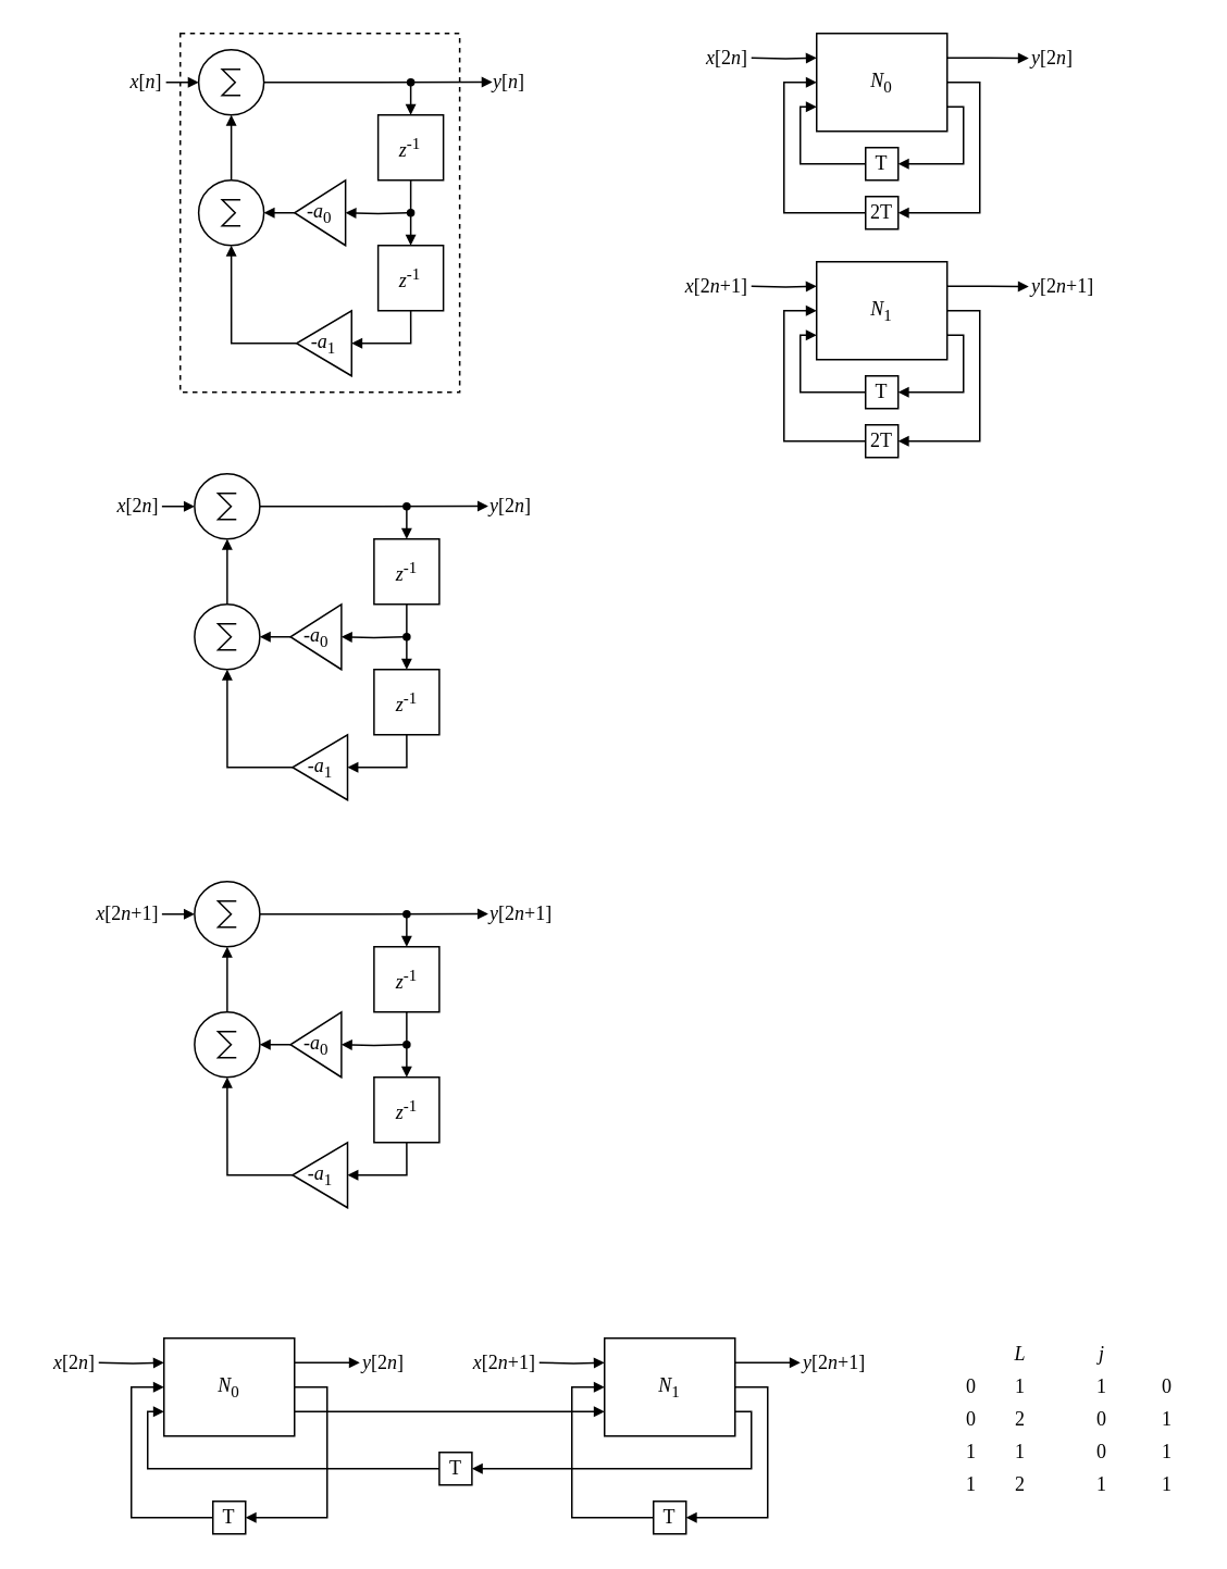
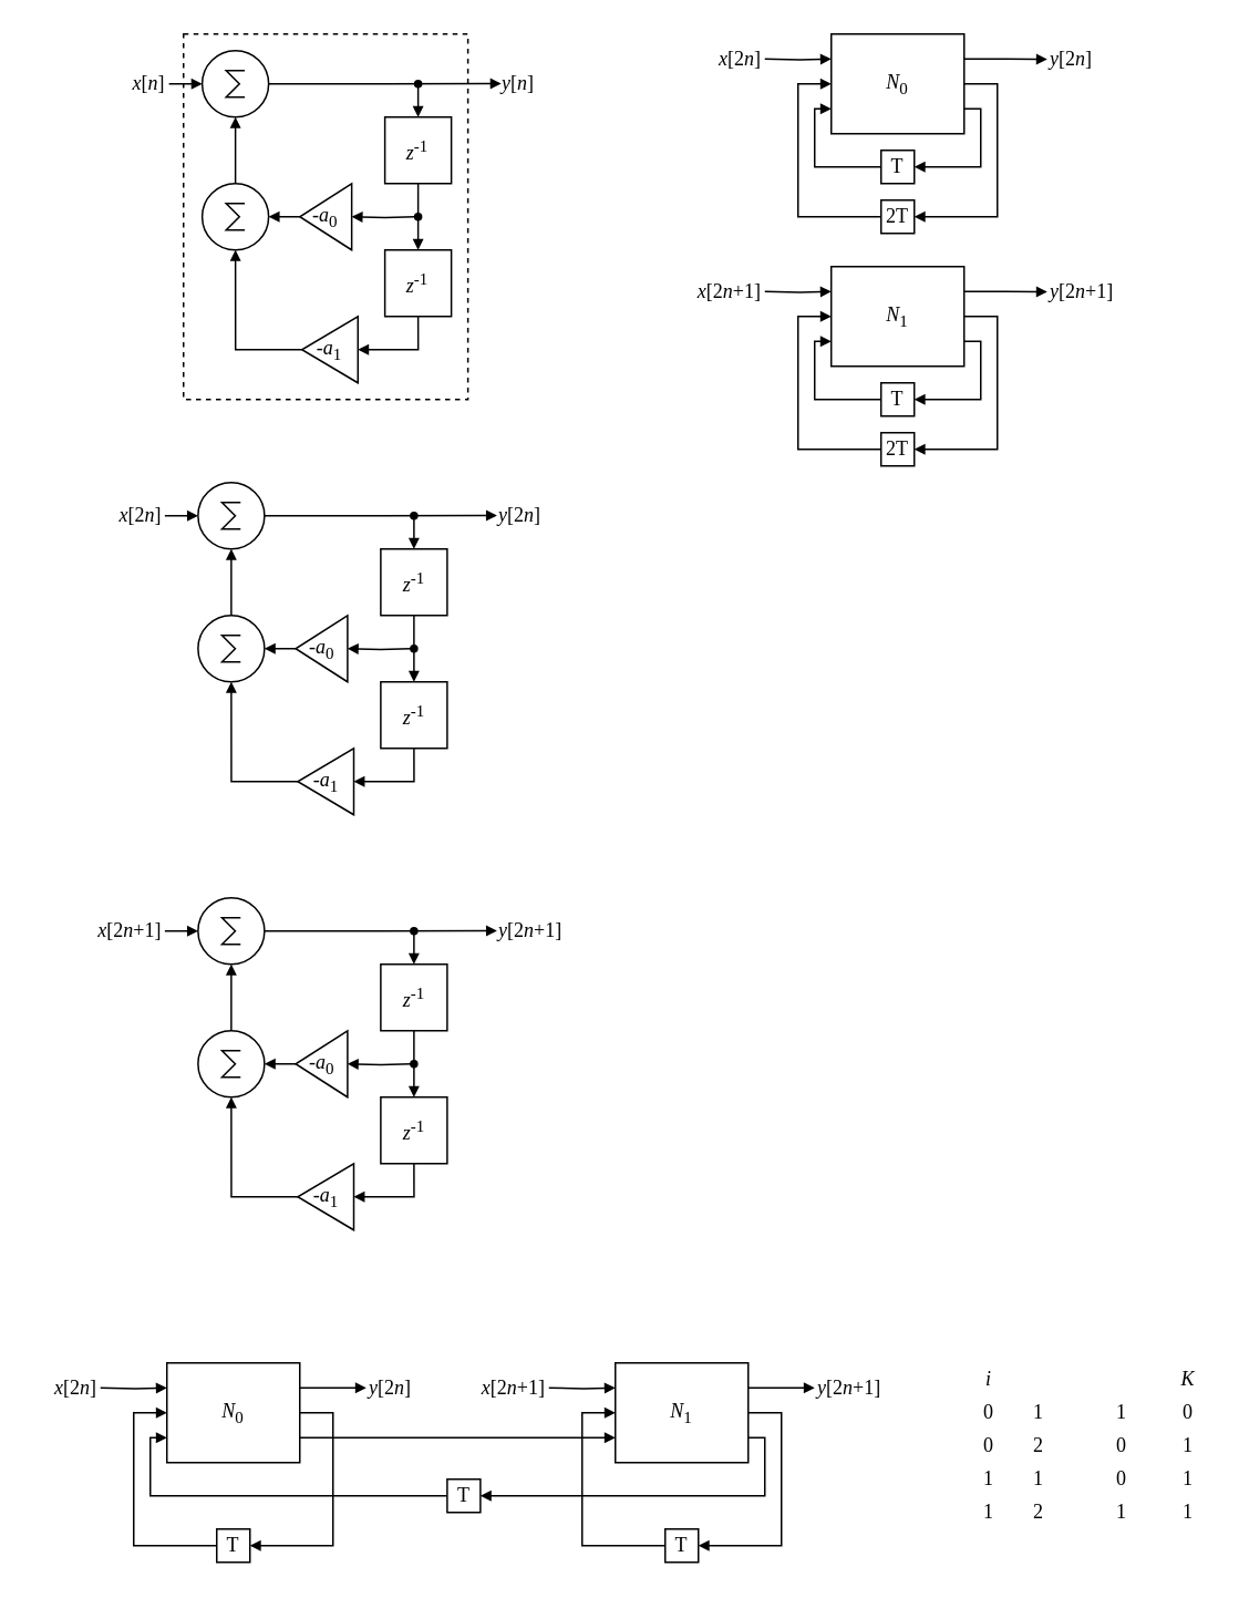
+ <mxCell id="55" value="&lt;i&gt;i&lt;/i&gt;" style="text;html=1;strokeColor=none;fillColor=none;align=center;verticalAlign=middle;whiteSpace=wrap;rounded=0;fontFamily=Georgia;" parent="1" vertex="1"><mxGeometry x="579.98" y="820" width="30" height="20" as="geometry" /></mxCell>
- <mxCell id="56" value="&lt;i&gt;L&lt;/i&gt;" style="text;html=1;strokeColor=none;fillColor=none;align=center;verticalAlign=middle;whiteSpace=wrap;rounded=0;fontFamily=Georgia;" parent="1" vertex="1"><mxGeometry x="609.98" y="820" width="30" height="20" as="geometry" /></mxCell>
- <mxCell id="57" value="&lt;i&gt;j&lt;/i&gt;" style="text;html=1;strokeColor=none;fillColor=none;align=center;verticalAlign=middle;whiteSpace=wrap;rounded=0;fontFamily=Georgia;" parent="1" vertex="1"><mxGeometry x="659.98" y="820" width="30" height="20" as="geometry" /></mxCell>
+ <mxCell id="58" value="&lt;i&gt;K&lt;/i&gt;" style="text;html=1;strokeColor=none;fillColor=none;align=center;verticalAlign=middle;whiteSpace=wrap;rounded=0;fontFamily=Georgia;" parent="1" vertex="1"><mxGeometry x="699.98" y="820" width="30" height="20" as="geometry" /></mxCell>
